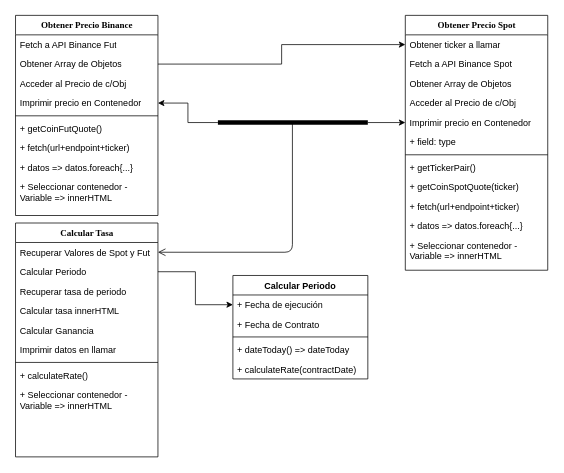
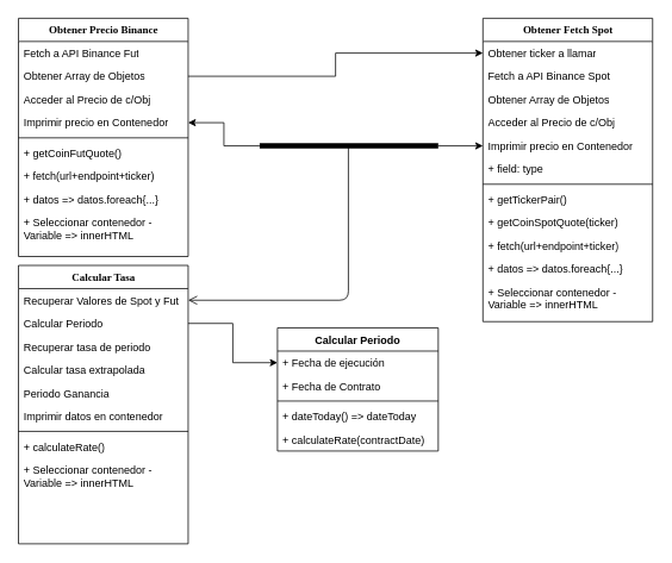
- <mxCell id="2" value="Obtener Precio Spot" style="swimlane;html=1;fontStyle=1;align=center;verticalAlign=top;childLayout=stackLayout;horizontal=1;startSize=26;horizontalStack=0;resizeParent=1;resizeLast=0;collapsible=1;marginBottom=0;swimlaneFillColor=#ffffff;rounded=0;shadow=0;comic=0;labelBackgroundColor=none;strokeWidth=1;fillColor=none;fontFamily=Verdana;fontSize=12" parent="1" vertex="1"><mxGeometry x="540" y="20" width="190" height="340" as="geometry" /></mxCell>
+ <mxCell id="2" value="Obtener Fetch Spot" style="swimlane;html=1;fontStyle=1;align=center;verticalAlign=top;childLayout=stackLayout;horizontal=1;startSize=26;horizontalStack=0;resizeParent=1;resizeLast=0;collapsible=1;marginBottom=0;swimlaneFillColor=#ffffff;rounded=0;shadow=0;comic=0;labelBackgroundColor=none;strokeWidth=1;fillColor=none;fontFamily=Verdana;fontSize=12" parent="1" vertex="1"><mxGeometry x="540" y="20" width="190" height="340" as="geometry" /></mxCell>
- <mxCell id="30" value="Calcular tasa innerHTML" style="text;html=1;strokeColor=none;fillColor=none;align=left;verticalAlign=top;spacingLeft=4;spacingRight=4;whiteSpace=wrap;overflow=hidden;rotatable=0;points=[[0,0.5],[1,0.5]];portConstraint=eastwest;" parent="26" vertex="1"><mxGeometry y="104" width="190" height="26" as="geometry" /></mxCell>
+ <mxCell id="30" value="Calcular tasa extrapolada" style="text;html=1;strokeColor=none;fillColor=none;align=left;verticalAlign=top;spacingLeft=4;spacingRight=4;whiteSpace=wrap;overflow=hidden;rotatable=0;points=[[0,0.5],[1,0.5]];portConstraint=eastwest;" parent="26" vertex="1"><mxGeometry y="104" width="190" height="26" as="geometry" /></mxCell>
- <mxCell id="31" value="Calcular Ganancia" style="text;html=1;strokeColor=none;fillColor=none;align=left;verticalAlign=top;spacingLeft=4;spacingRight=4;whiteSpace=wrap;overflow=hidden;rotatable=0;points=[[0,0.5],[1,0.5]];portConstraint=eastwest;" parent="26" vertex="1"><mxGeometry y="130" width="190" height="26" as="geometry" /></mxCell>
+ <mxCell id="31" value="Periodo Ganancia" style="text;html=1;strokeColor=none;fillColor=none;align=left;verticalAlign=top;spacingLeft=4;spacingRight=4;whiteSpace=wrap;overflow=hidden;rotatable=0;points=[[0,0.5],[1,0.5]];portConstraint=eastwest;" parent="26" vertex="1"><mxGeometry y="130" width="190" height="26" as="geometry" /></mxCell>
- <mxCell id="32" value="Imprimir datos en llamar" style="text;html=1;strokeColor=none;fillColor=none;align=left;verticalAlign=top;spacingLeft=4;spacingRight=4;whiteSpace=wrap;overflow=hidden;rotatable=0;points=[[0,0.5],[1,0.5]];portConstraint=eastwest;" parent="26" vertex="1"><mxGeometry y="156" width="190" height="26" as="geometry" /></mxCell>
+ <mxCell id="32" value="Imprimir datos en contenedor" style="text;html=1;strokeColor=none;fillColor=none;align=left;verticalAlign=top;spacingLeft=4;spacingRight=4;whiteSpace=wrap;overflow=hidden;rotatable=0;points=[[0,0.5],[1,0.5]];portConstraint=eastwest;" parent="26" vertex="1"><mxGeometry y="156" width="190" height="26" as="geometry" /></mxCell>
